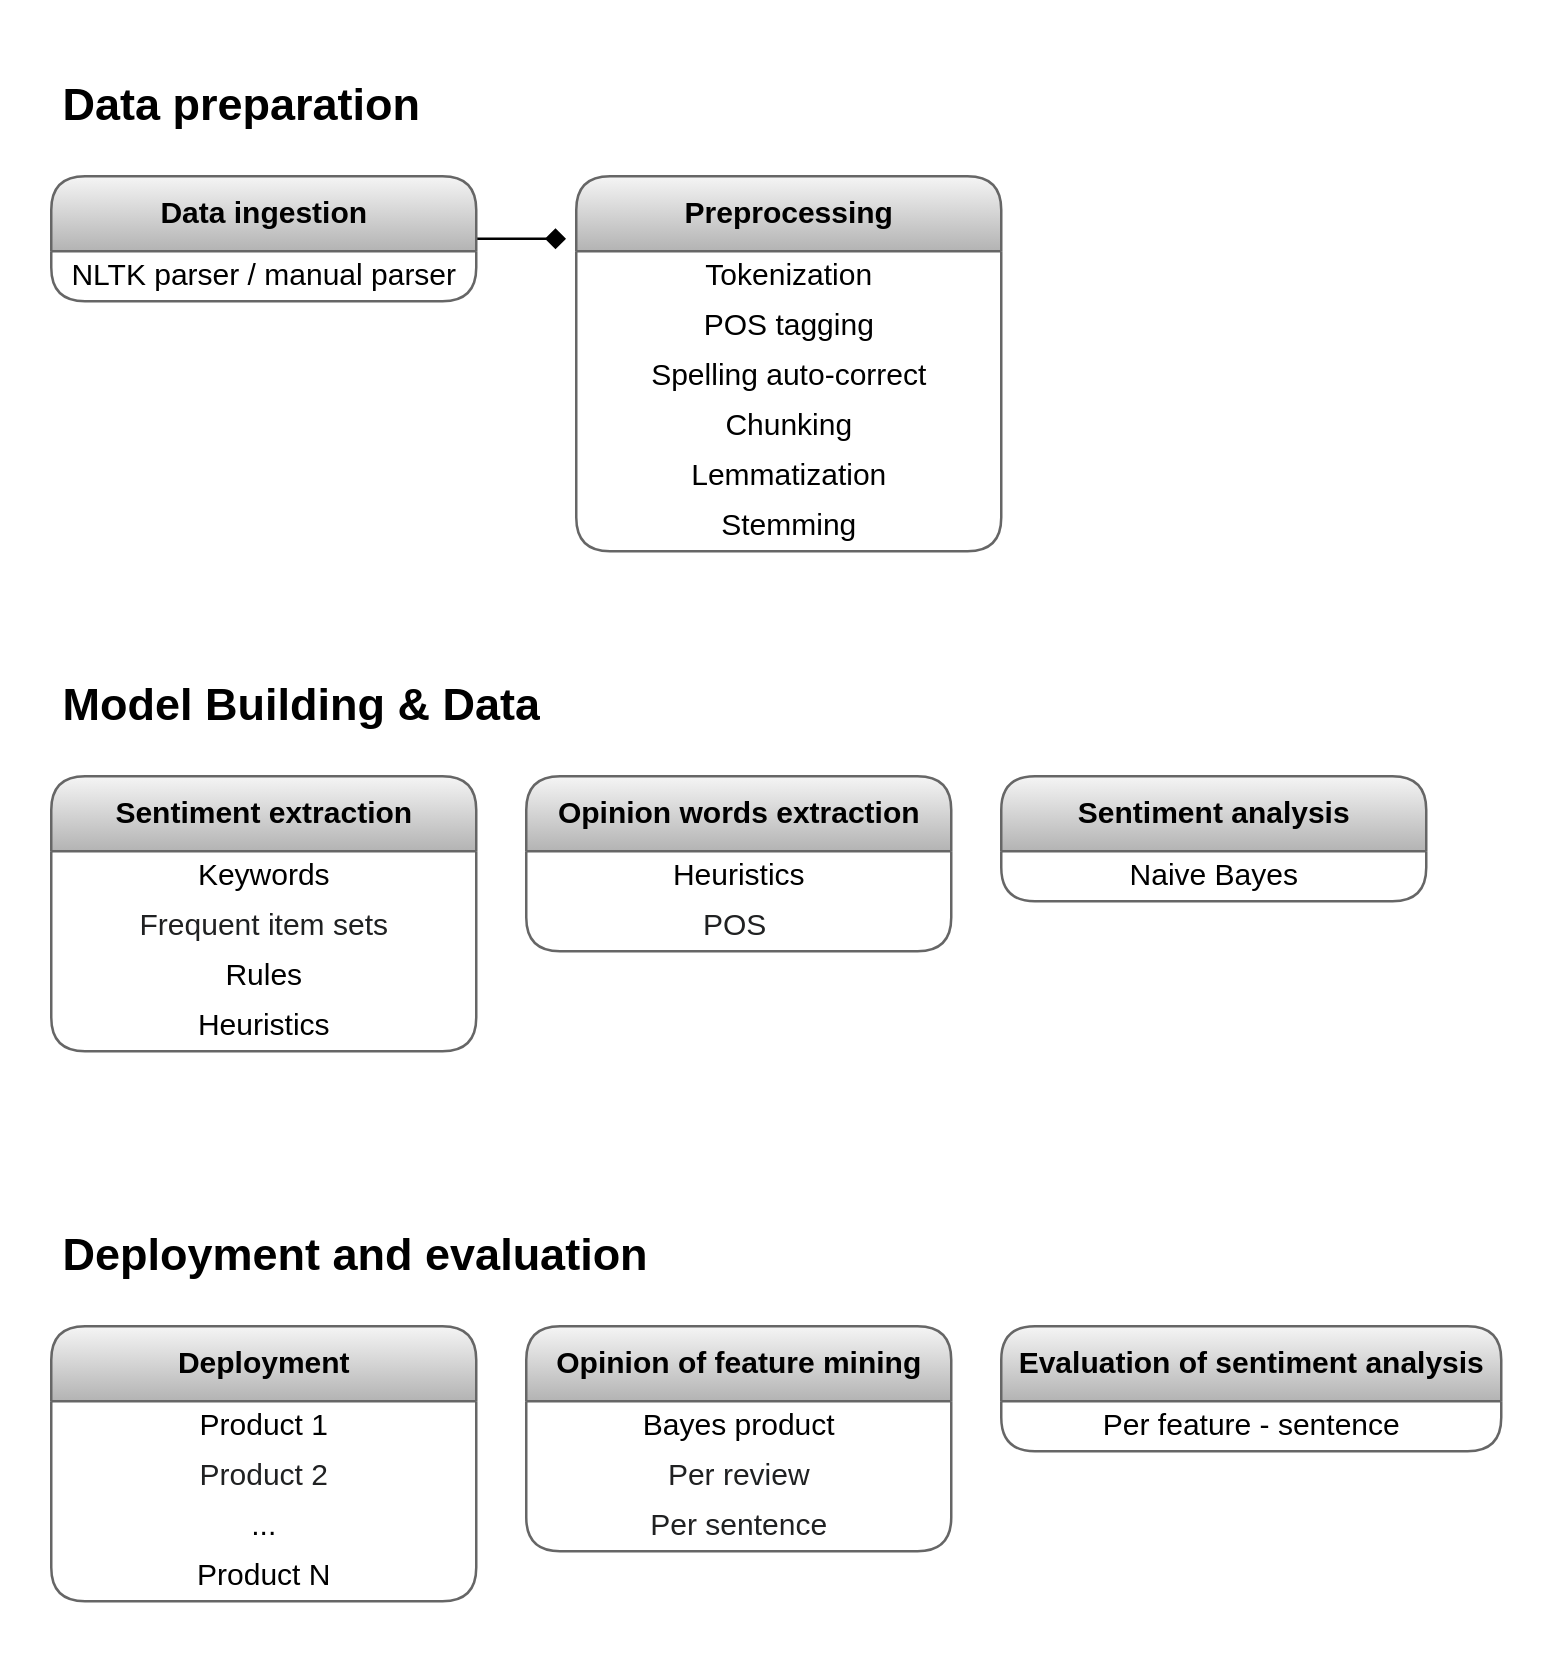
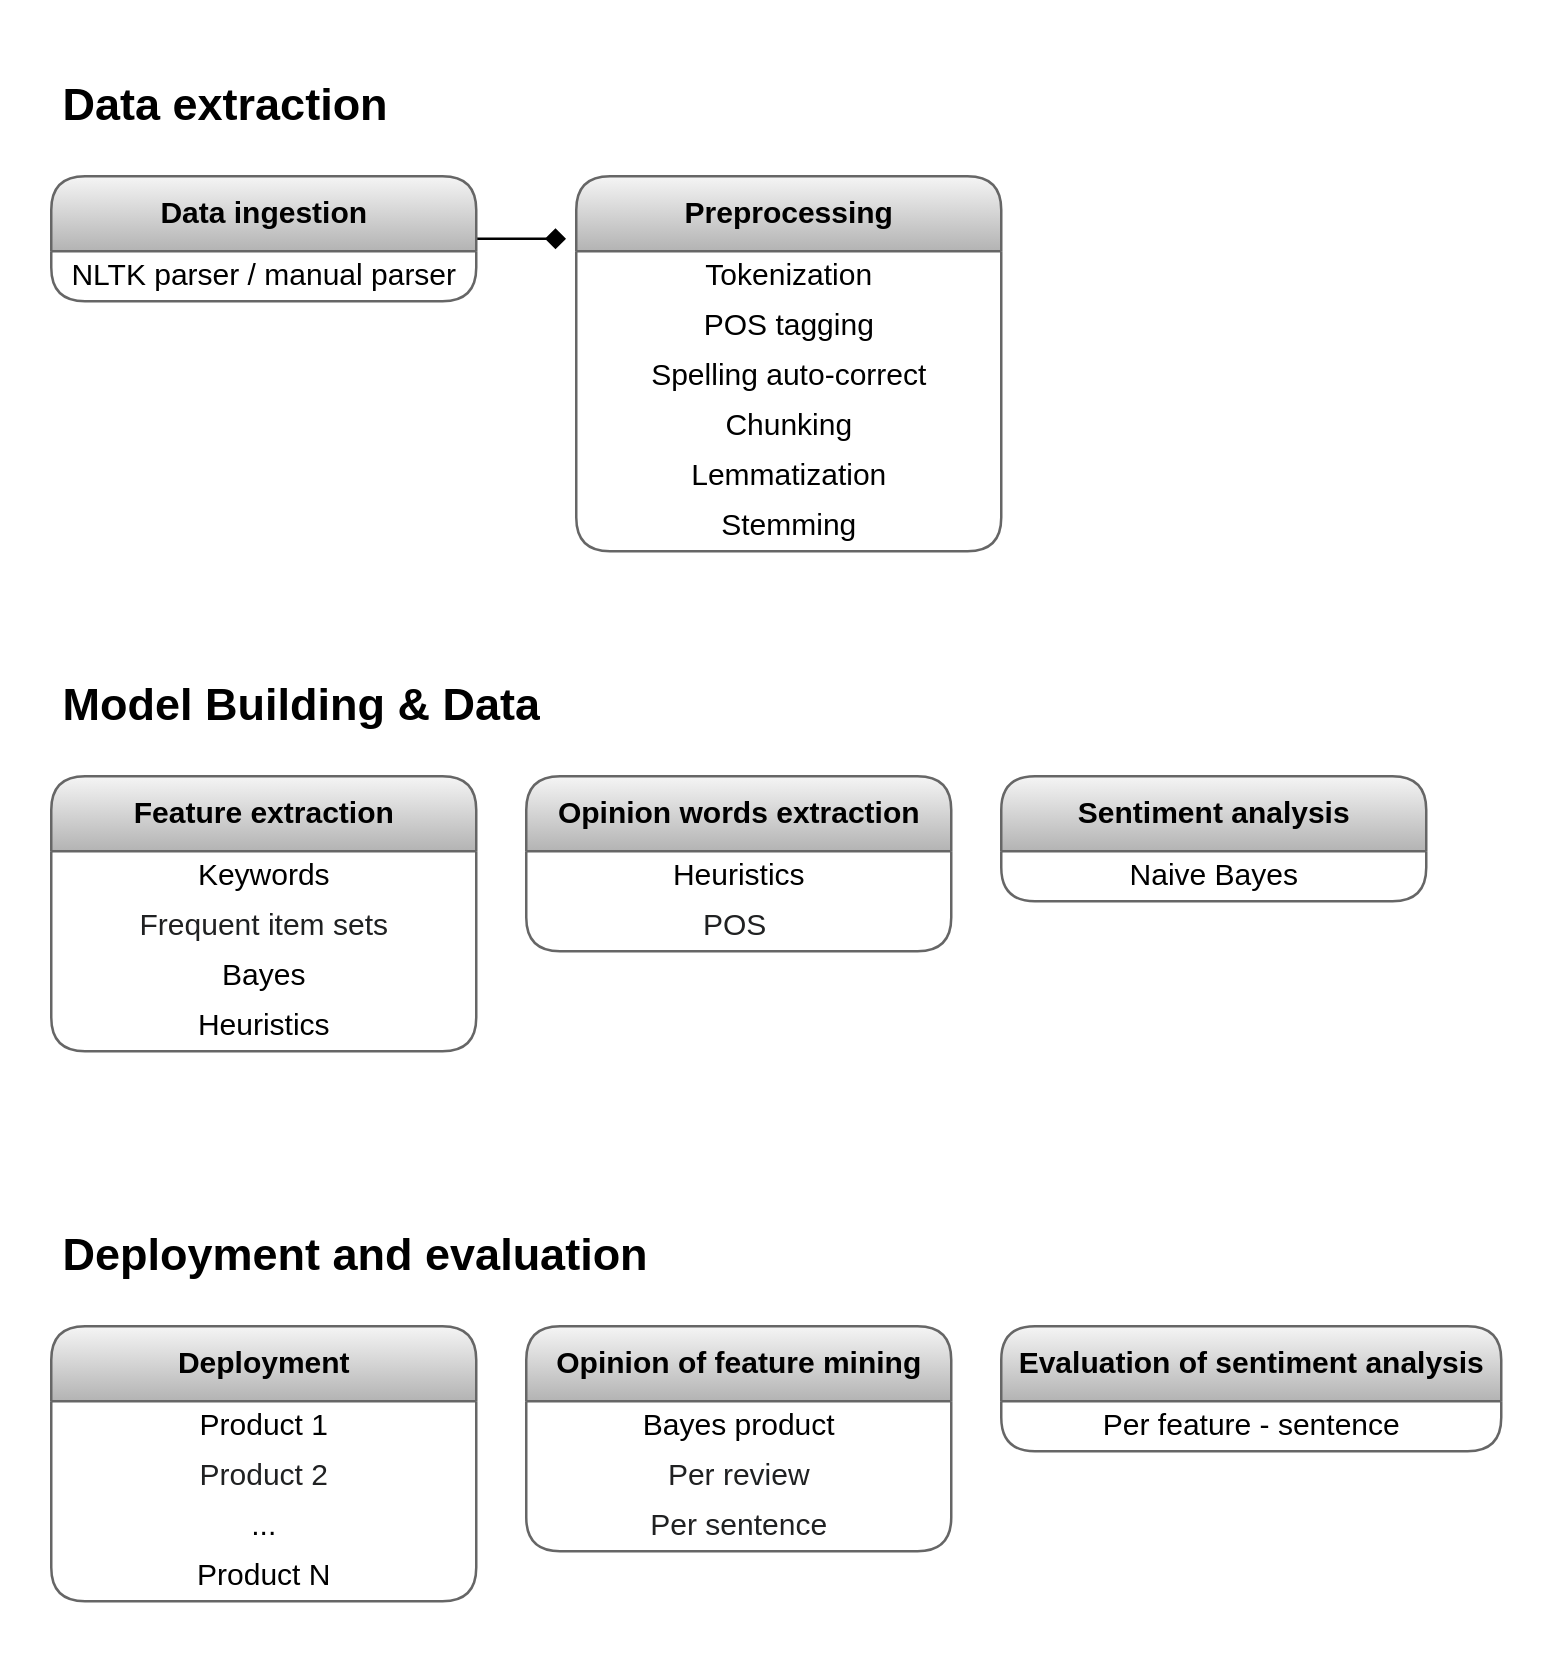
- <mxCell id="33" value="&lt;h1&gt;&lt;font style=&quot;font-size: 18px&quot;&gt;Data preparation&lt;/font&gt;&lt;/h1&gt;" style="text;html=1;strokeColor=none;fillColor=none;spacing=5;spacingTop=-20;whiteSpace=wrap;overflow=hidden;rounded=0;fontFamily=Helvetica;fontSize=12;" vertex="1" parent="1"><mxGeometry x="20" y="20" width="220" height="120" as="geometry" /></mxCell>
+ <mxCell id="33" value="&lt;h1&gt;&lt;font style=&quot;font-size: 18px&quot;&gt;Data extraction&lt;/font&gt;&lt;/h1&gt;" style="text;html=1;strokeColor=none;fillColor=none;spacing=5;spacingTop=-20;whiteSpace=wrap;overflow=hidden;rounded=0;fontFamily=Helvetica;fontSize=12;" vertex="1" parent="1"><mxGeometry x="20" y="20" width="220" height="120" as="geometry" /></mxCell>
- <mxCell id="12" value="Sentiment extraction" style="swimlane;fontStyle=1;align=center;verticalAlign=middle;childLayout=stackLayout;horizontal=1;startSize=30;horizontalStack=0;resizeParent=1;resizeParentMax=0;resizeLast=0;collapsible=0;marginBottom=0;html=1;rounded=1;gradientColor=#b3b3b3;fillColor=#f5f5f5;strokeColor=#666666;fontFamily=Helvetica;fontSize=12;" vertex="1" parent="1"><mxGeometry x="20" y="310" width="170" height="110" as="geometry" /></mxCell>
+ <mxCell id="12" value="Feature extraction" style="swimlane;fontStyle=1;align=center;verticalAlign=middle;childLayout=stackLayout;horizontal=1;startSize=30;horizontalStack=0;resizeParent=1;resizeParentMax=0;resizeLast=0;collapsible=0;marginBottom=0;html=1;rounded=1;gradientColor=#b3b3b3;fillColor=#f5f5f5;strokeColor=#666666;fontFamily=Helvetica;fontSize=12;" vertex="1" parent="1"><mxGeometry x="20" y="310" width="170" height="110" as="geometry" /></mxCell>
- <mxCell id="15" value="Rules" style="text;html=1;align=center;verticalAlign=middle;resizable=0;points=[];autosize=1;strokeColor=none;fontFamily=Helvetica;fontSize=12;" vertex="1" parent="12"><mxGeometry y="70" width="170" height="20" as="geometry" /></mxCell>
+ <mxCell id="15" value="Bayes" style="text;html=1;align=center;verticalAlign=middle;resizable=0;points=[];autosize=1;strokeColor=none;fontFamily=Helvetica;fontSize=12;" vertex="1" parent="12"><mxGeometry y="70" width="170" height="20" as="geometry" /></mxCell>
